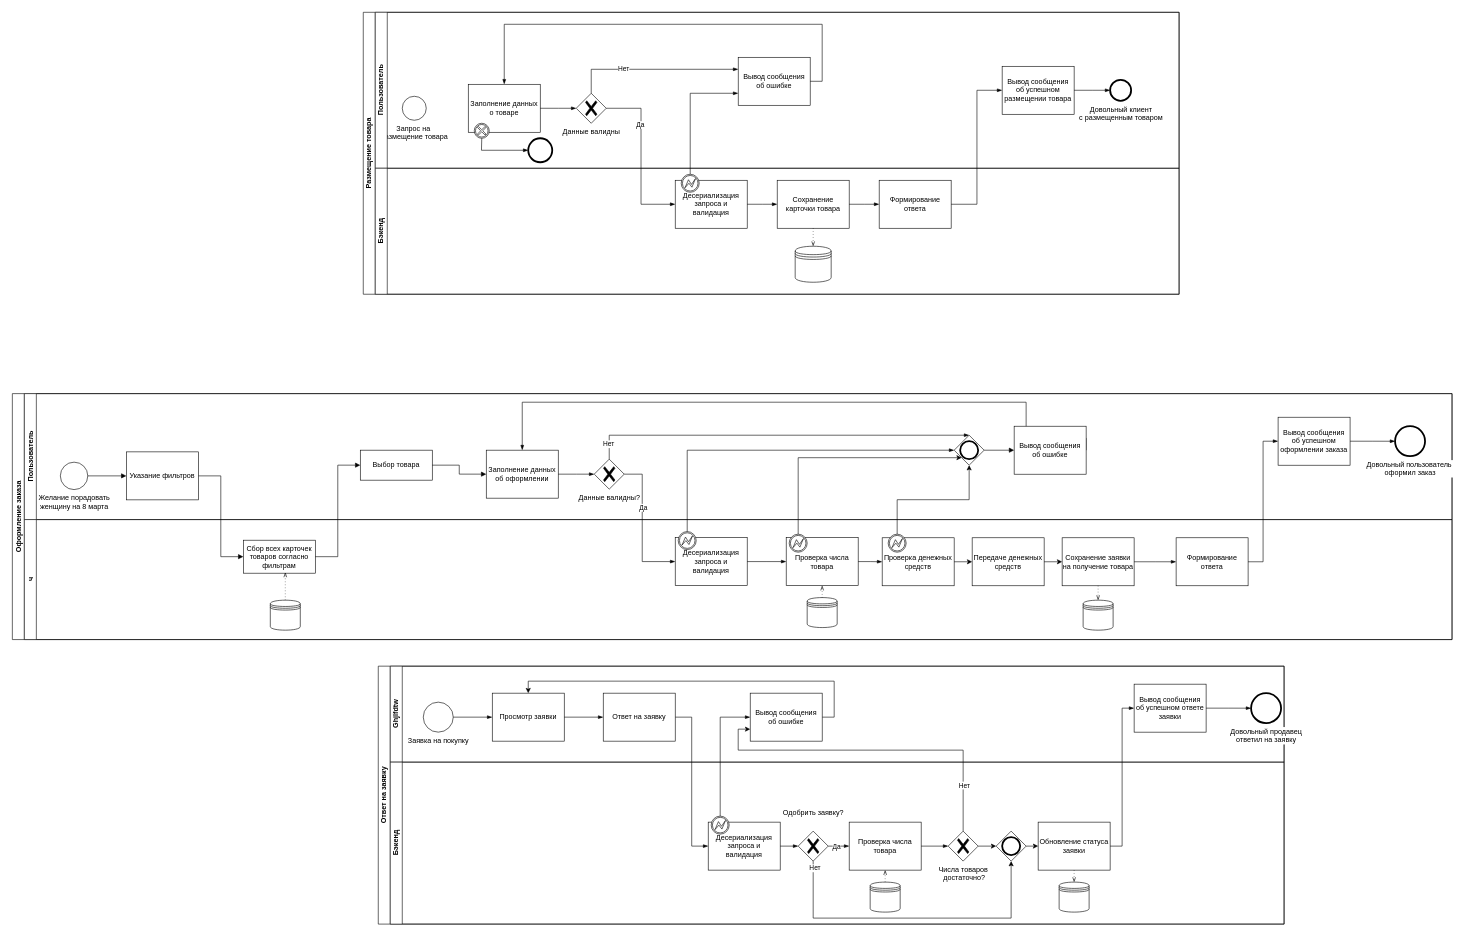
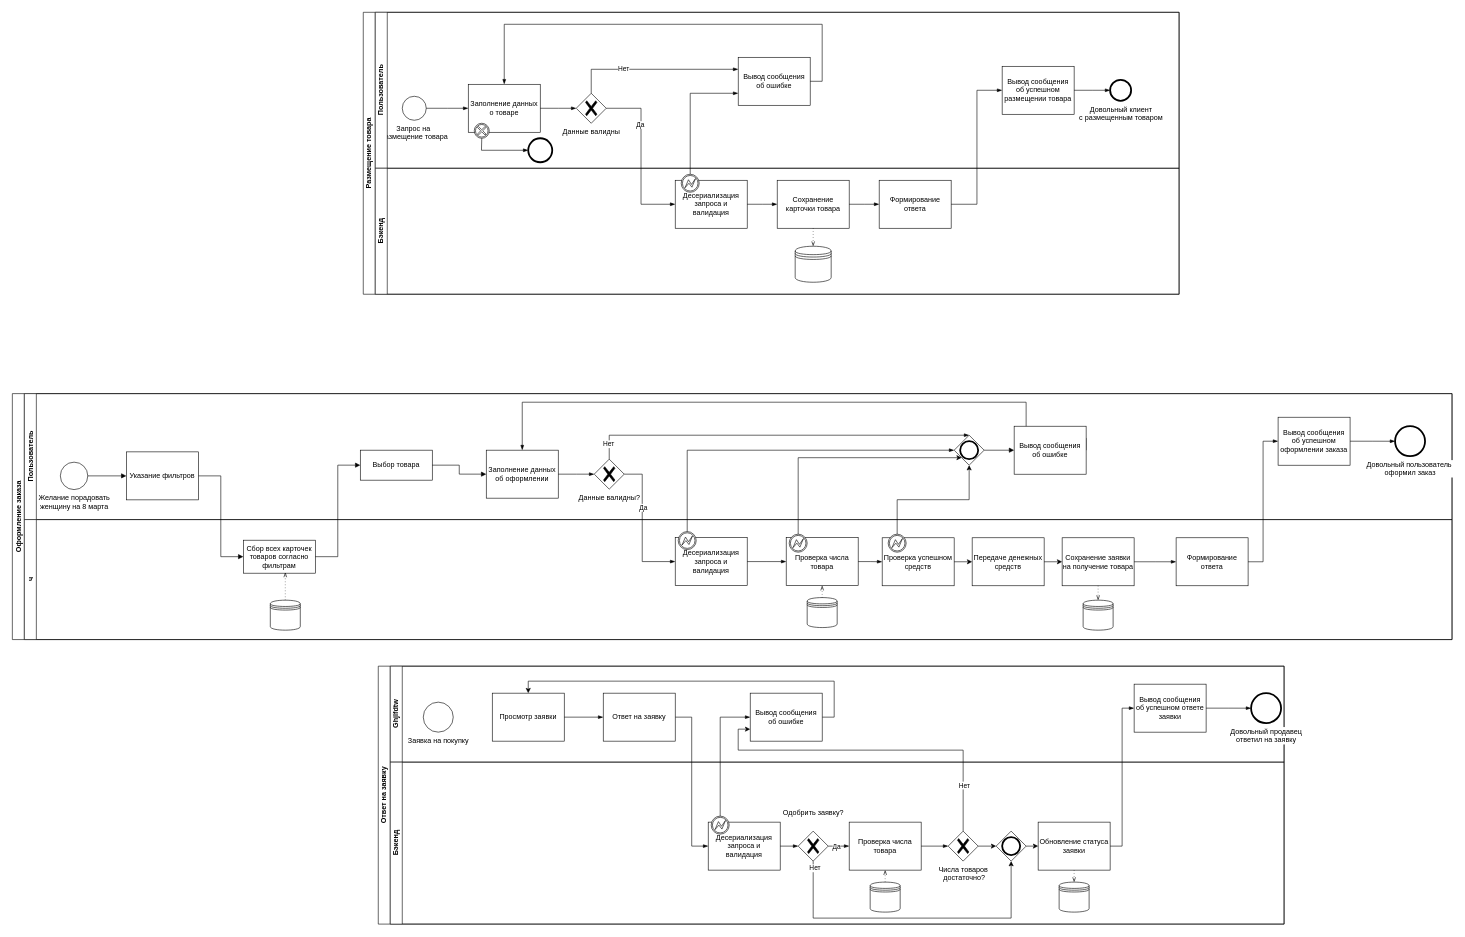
+ <mxCell id="5" value="" style="edgeStyle=elbowEdgeStyle;fontSize=12;html=1;endArrow=blockThin;endFill=1;rounded=0;exitX=1;exitY=0.5;exitDx=0;exitDy=0;exitPerimeter=0;entryX=0;entryY=0.5;entryDx=0;entryDy=0;entryPerimeter=0;" edge="1" parent="1" source="2" target="3"><mxGeometry width="160" relative="1" as="geometry"><mxPoint x="740" y="179.68" as="sourcePoint" /><mxPoint x="760" y="180" as="targetPoint" /></mxGeometry></mxCell>
- <mxCell id="84" value="Проверка денежных средств" style="points=[[0.25,0,0],[0.5,0,0],[0.75,0,0],[1,0.25,0],[1,0.5,0],[1,0.75,0],[0.75,1,0],[0.5,1,0],[0.25,1,0],[0,0.75,0],[0,0.5,0],[0,0.25,0]];shape=mxgraph.bpmn.task2;whiteSpace=wrap;rectStyle=rounded;size=10;html=1;container=1;expand=0;collapsible=0;taskMarker=abstract;" vertex="1" parent="75"><mxGeometry x="1430" y="30.33" width="120" height="80" as="geometry" /></mxCell>
+ <mxCell id="84" value="Проверка успешном средств" style="points=[[0.25,0,0],[0.5,0,0],[0.75,0,0],[1,0.25,0],[1,0.5,0],[1,0.75,0],[0.75,1,0],[0.5,1,0],[0.25,1,0],[0,0.75,0],[0,0.5,0],[0,0.25,0]];shape=mxgraph.bpmn.task2;whiteSpace=wrap;rectStyle=rounded;size=10;html=1;container=1;expand=0;collapsible=0;taskMarker=abstract;" vertex="1" parent="75"><mxGeometry x="1430" y="30.33" width="120" height="80" as="geometry" /></mxCell>
- <mxCell id="48" style="edgeStyle=orthogonalEdgeStyle;rounded=0;orthogonalLoop=1;jettySize=auto;html=1;exitX=1;exitY=0.5;exitDx=0;exitDy=0;exitPerimeter=0;entryX=0;entryY=0.5;entryDx=0;entryDy=0;entryPerimeter=0;endArrow=blockThin;endFill=1;" edge="1" parent="1" source="46" target="47"><mxGeometry relative="1" as="geometry" /></mxCell>
